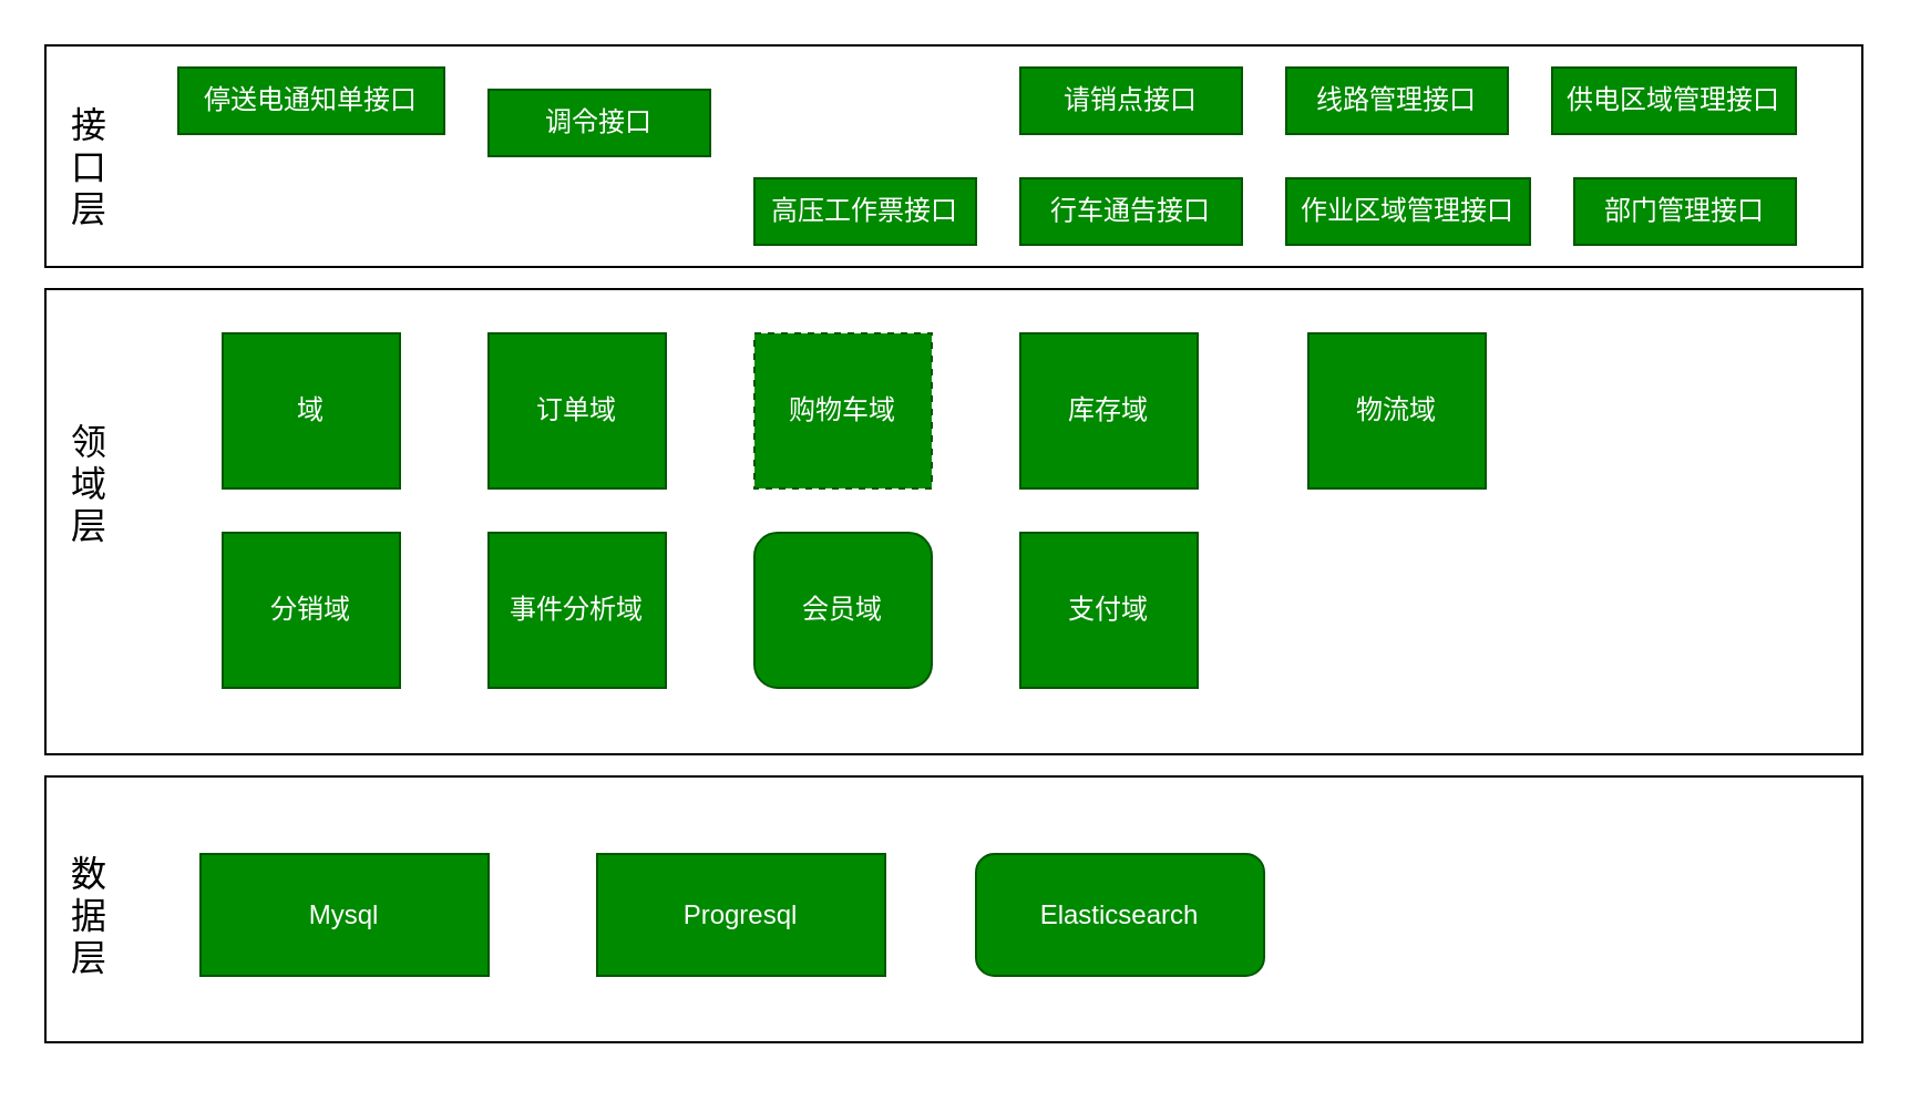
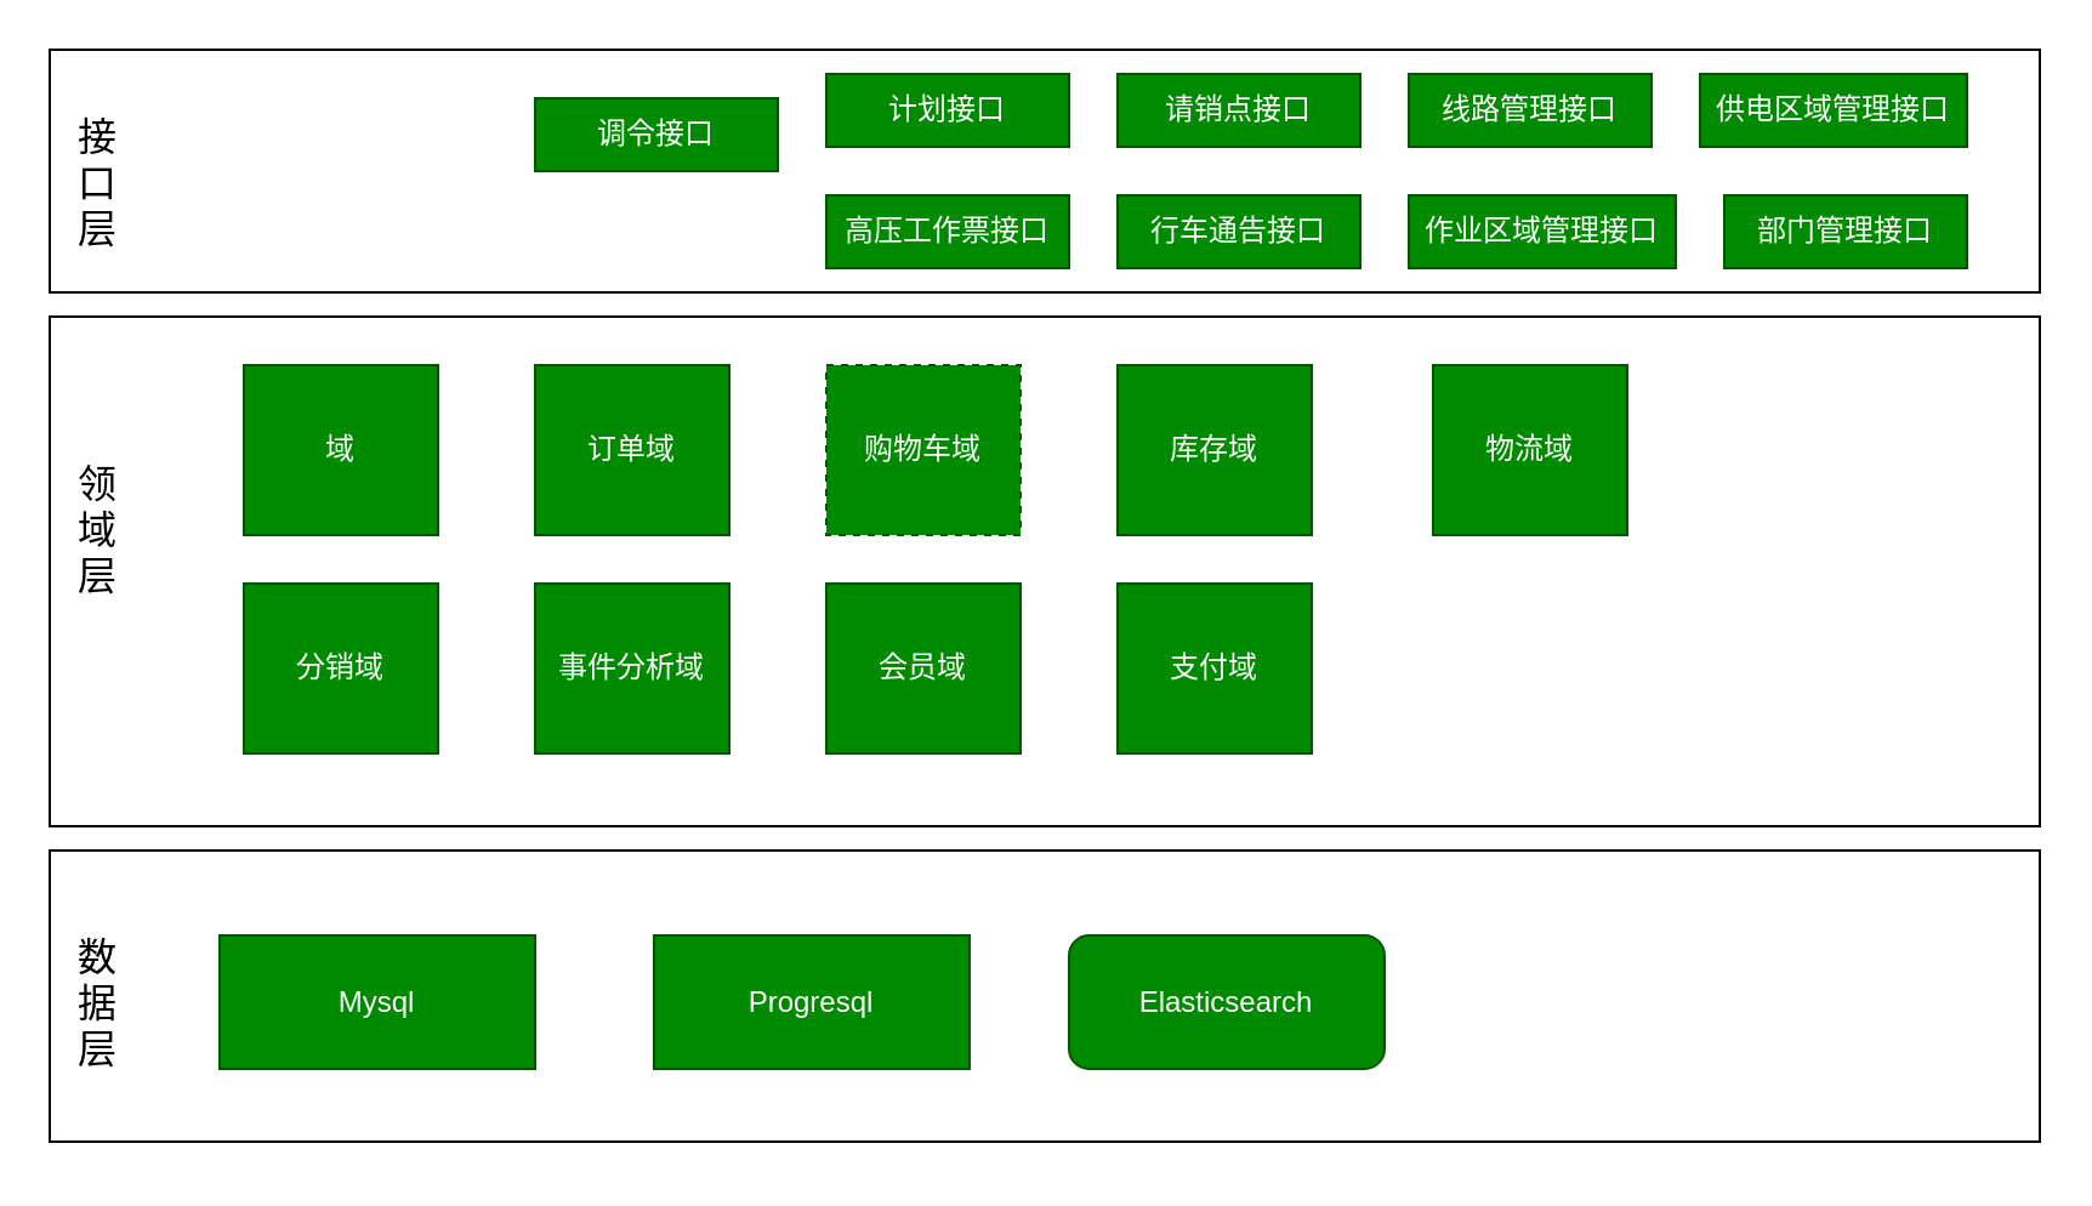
- <mxCell id="4" value="停送电通知单接口" style="rounded=0;whiteSpace=wrap;html=1;fillColor=#008a00;strokeColor=#005700;fontColor=#ffffff;" parent="1" vertex="1"><mxGeometry x="80" y="30" width="120" height="30" as="geometry" /></mxCell>
+ <mxCell id="6" value="计划接口" style="rounded=0;whiteSpace=wrap;html=1;fillColor=#008a00;strokeColor=#005700;fontColor=#ffffff;" parent="1" vertex="1"><mxGeometry x="340" y="30" width="100" height="30" as="geometry" /></mxCell>
- <mxCell id="19" value="会员域" style="whiteSpace=wrap;html=1;fillColor=#008a00;strokeColor=#005700;fontColor=#ffffff;rounded=1;" parent="1" vertex="1"><mxGeometry x="340" y="240" width="80" height="70" as="geometry" /></mxCell>
+ <mxCell id="19" value="会员域" style="rounded=0;whiteSpace=wrap;html=1;fillColor=#008a00;strokeColor=#005700;fontColor=#ffffff;" parent="1" vertex="1"><mxGeometry x="340" y="240" width="80" height="70" as="geometry" /></mxCell>
